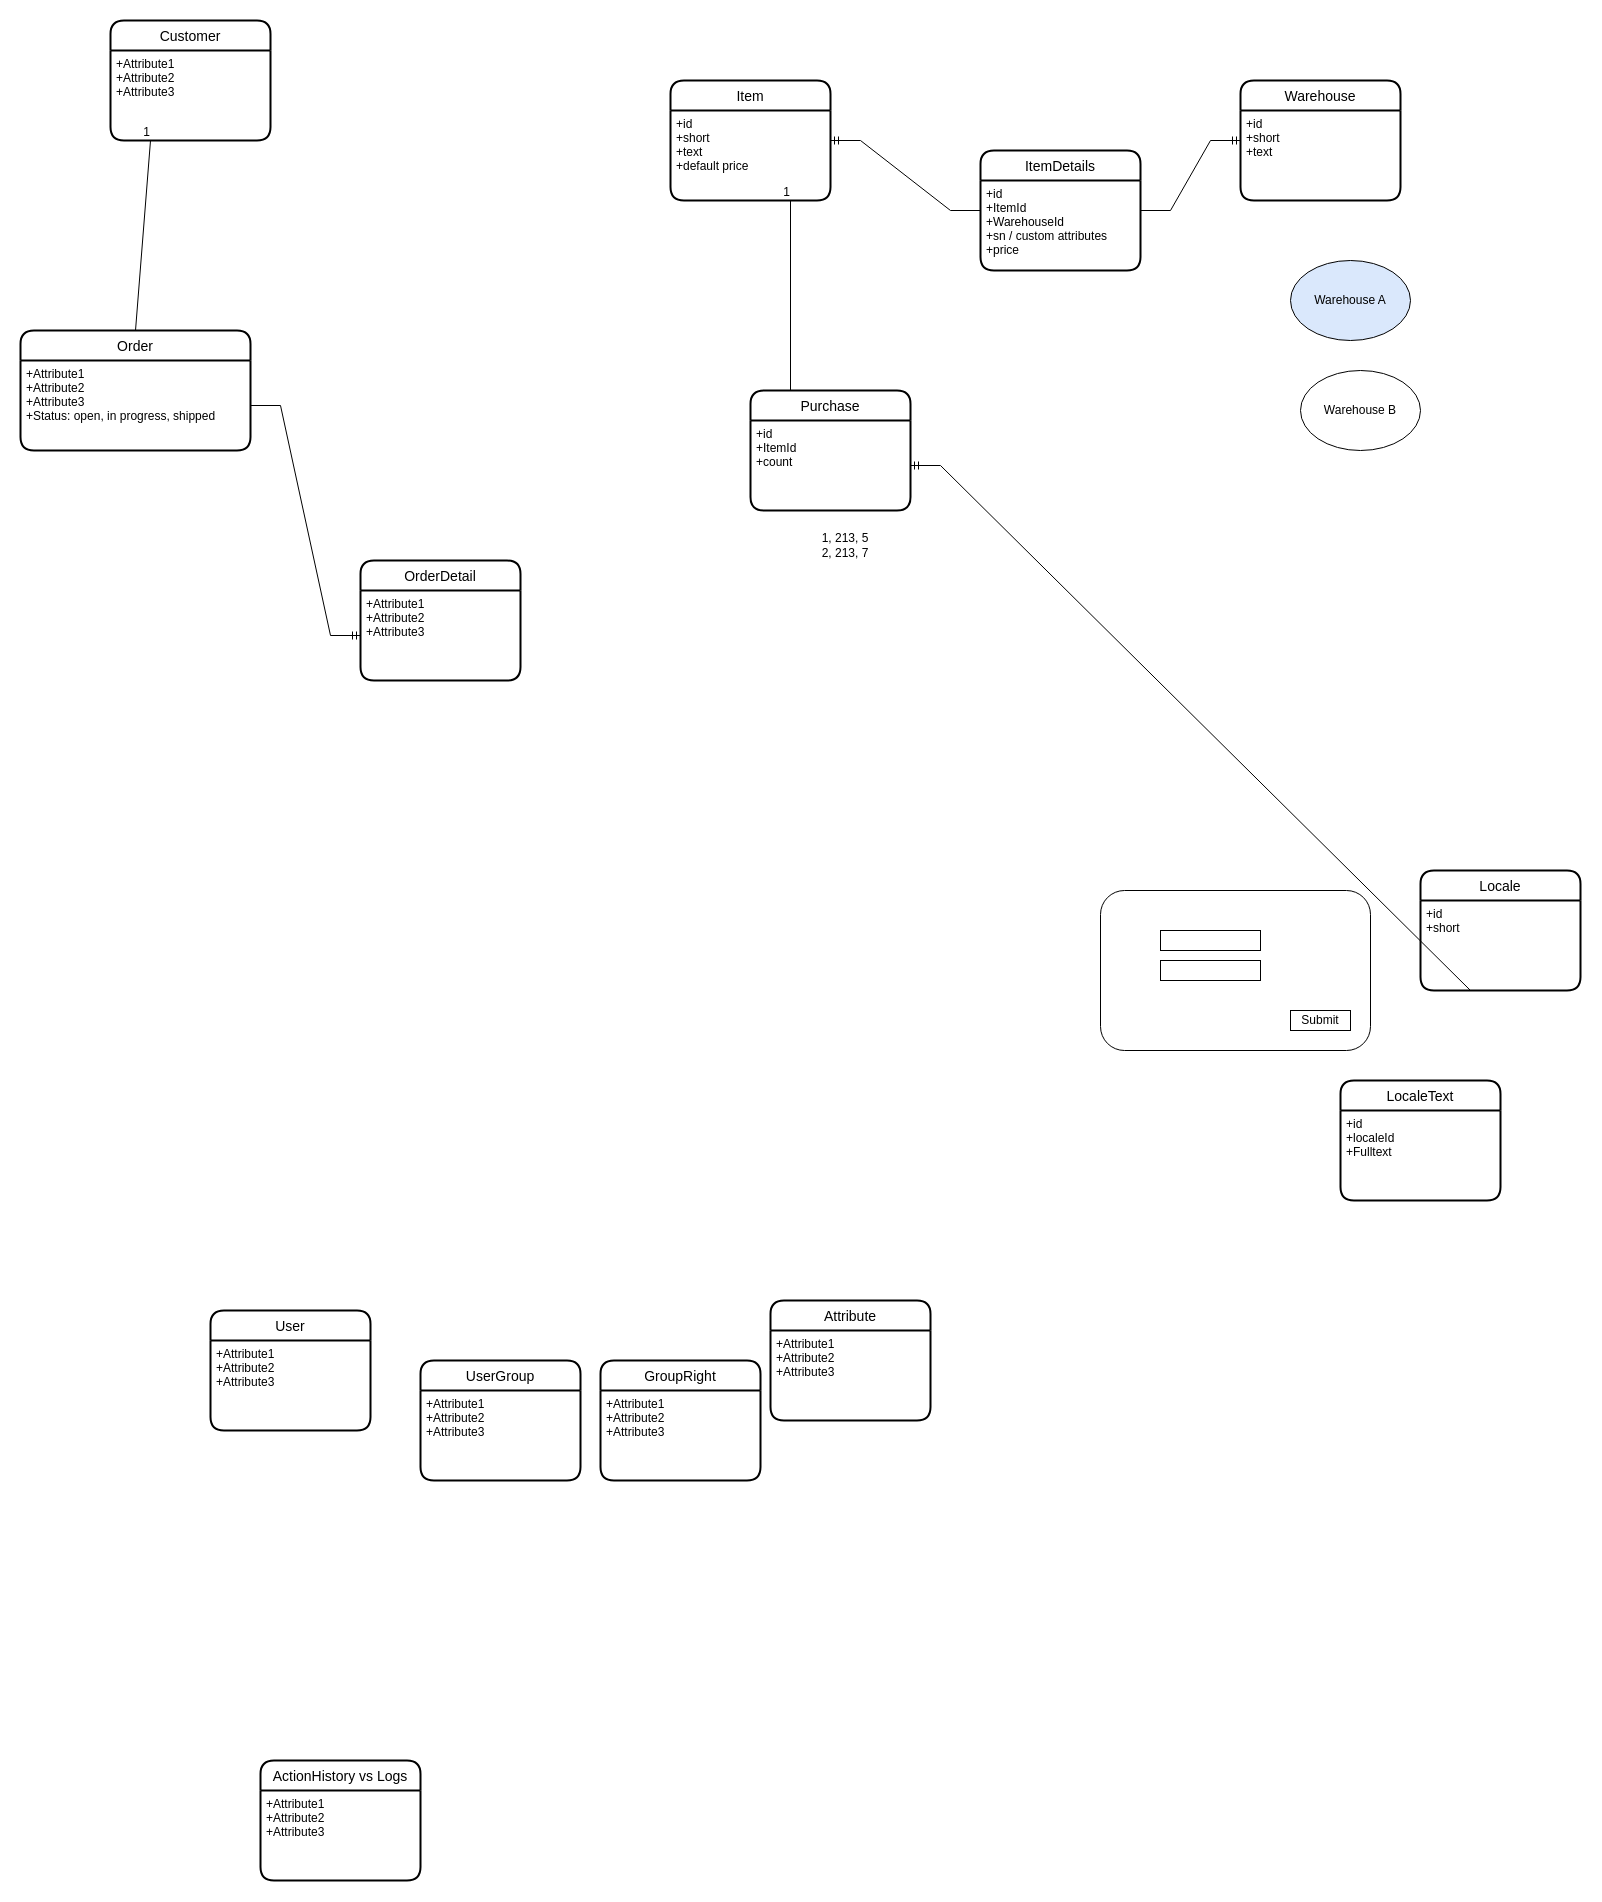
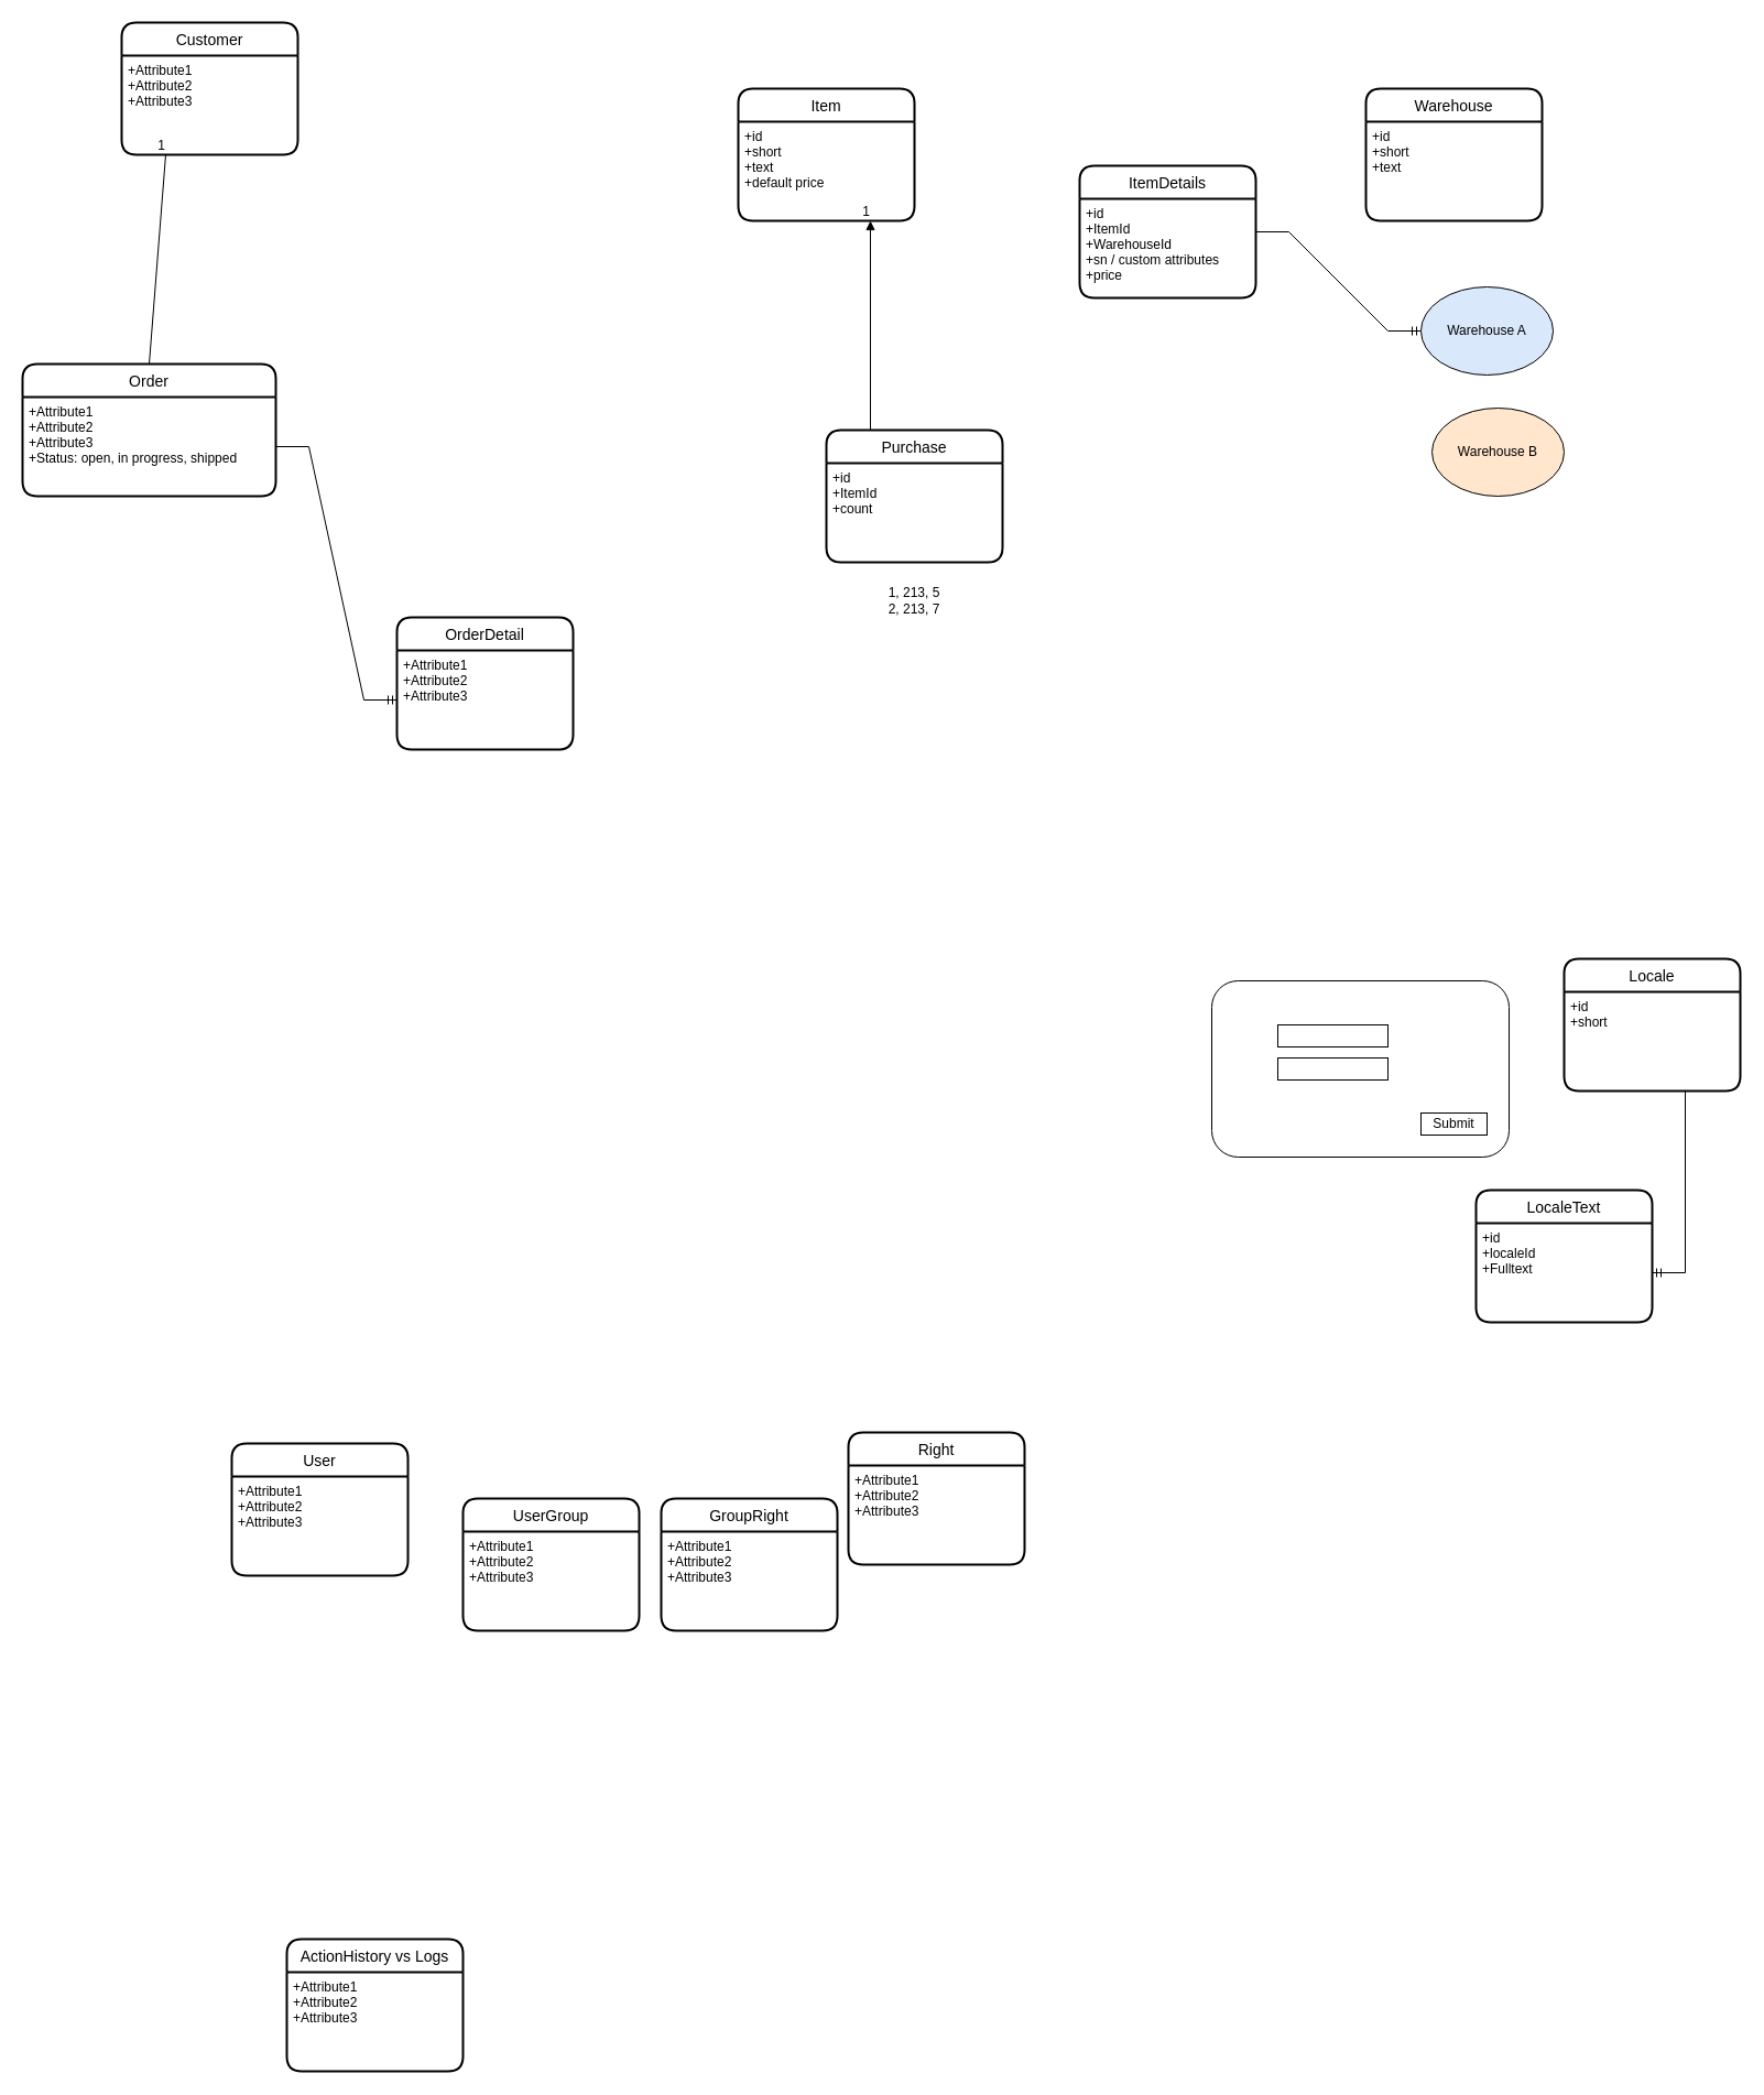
- <mxCell id="8" value="" style="edgeStyle=entityRelationEdgeStyle;fontSize=12;html=1;endArrow=ERmandOne;rounded=0;" edge="1" parent="1" source="6" target="4"><mxGeometry width="100" height="100" relative="1" as="geometry"><mxPoint x="1120" y="190" as="sourcePoint" /><mxPoint x="1220" y="90" as="targetPoint" /></mxGeometry></mxCell>
+ <mxCell id="8" value="" style="edgeStyle=entityRelationEdgeStyle;fontSize=12;html=1;endArrow=ERmandOne;rounded=0;" edge="1" parent="1" source="6" target="43"><mxGeometry width="100" height="100" relative="1" as="geometry"><mxPoint x="1120" y="190" as="sourcePoint" /><mxPoint x="1220" y="90" as="targetPoint" /></mxGeometry></mxCell>
- <mxCell id="9" value="" style="edgeStyle=entityRelationEdgeStyle;fontSize=12;html=1;endArrow=ERmandOne;rounded=0;" edge="1" parent="1" source="6" target="2"><mxGeometry width="100" height="100" relative="1" as="geometry"><mxPoint x="720" y="460" as="sourcePoint" /><mxPoint x="820" y="360" as="targetPoint" /></mxGeometry></mxCell>
- <mxCell id="36" value="" style="endArrow=none;html=1;rounded=0;exitX=0.25;exitY=0;exitDx=0;exitDy=0;entryX=0.75;entryY=1;entryDx=0;entryDy=0;" edge="1" parent="1" source="34" target="3"><mxGeometry relative="1" as="geometry"><mxPoint x="970" y="330" as="sourcePoint" /><mxPoint x="1130" y="330" as="targetPoint" /></mxGeometry></mxCell>
+ <mxCell id="36" value="" style="endArrow=block;html=1;rounded=0;exitX=0.25;exitY=0;exitDx=0;exitDy=0;entryX=0.75;entryY=1;entryDx=0;entryDy=0;" edge="1" parent="1" source="34" target="3"><mxGeometry relative="1" as="geometry"><mxPoint x="970" y="330" as="sourcePoint" /><mxPoint x="1130" y="330" as="targetPoint" /></mxGeometry></mxCell>
- <mxCell id="44" value="Warehouse B" style="ellipse;whiteSpace=wrap;html=1;" vertex="1" parent="1"><mxGeometry x="1300" y="370" width="120" height="80" as="geometry" /></mxCell>
+ <mxCell id="44" value="Warehouse B" style="ellipse;whiteSpace=wrap;html=1;fillColor=#ffe6cc;" vertex="1" parent="1"><mxGeometry x="1300" y="370" width="120" height="80" as="geometry" /></mxCell>
- <mxCell id="42" value="&lt;div&gt;1, 213, 5&lt;/div&gt;&lt;div&gt;2, 213, 7&lt;br&gt;&lt;/div&gt;" style="text;html=1;strokeColor=none;fillColor=none;align=center;verticalAlign=middle;whiteSpace=wrap;rounded=0;" vertex="1" parent="1"><mxGeometry x="800" y="520" width="90" height="50" as="geometry" /></mxCell>
+ <mxCell id="42" value="&lt;div&gt;1, 213, 5&lt;/div&gt;&lt;div&gt;2, 213, 7&lt;br&gt;&lt;/div&gt;" style="text;html=1;strokeColor=none;fillColor=none;align=center;verticalAlign=middle;whiteSpace=wrap;rounded=0;" vertex="1" parent="1"><mxGeometry x="785" y="520" width="90" height="50" as="geometry" /></mxCell>
- <mxCell id="24" value="" style="edgeStyle=entityRelationEdgeStyle;fontSize=12;html=1;endArrow=ERmandOne;rounded=0;exitX=0.5;exitY=1;exitDx=0;exitDy=0;" edge="1" parent="1" source="21" target="35"><mxGeometry width="100" height="100" relative="1" as="geometry"><mxPoint x="2030" y="1130" as="sourcePoint" /><mxPoint x="2130" y="1030" as="targetPoint" /></mxGeometry></mxCell>
+ <mxCell id="24" value="" style="edgeStyle=entityRelationEdgeStyle;fontSize=12;html=1;endArrow=ERmandOne;rounded=0;exitX=0.5;exitY=1;exitDx=0;exitDy=0;" edge="1" parent="1" source="21" target="23"><mxGeometry width="100" height="100" relative="1" as="geometry"><mxPoint x="2030" y="1130" as="sourcePoint" /><mxPoint x="2130" y="1030" as="targetPoint" /></mxGeometry></mxCell>
- <mxCell id="14" value="Attribute" style="swimlane;childLayout=stackLayout;horizontal=1;startSize=30;horizontalStack=0;rounded=1;fontSize=14;fontStyle=0;strokeWidth=2;resizeParent=0;resizeLast=1;shadow=0;dashed=0;align=center;" vertex="1" parent="1"><mxGeometry x="770" y="1300" width="160" height="120" as="geometry" /></mxCell>
+ <mxCell id="14" value="Right" style="swimlane;childLayout=stackLayout;horizontal=1;startSize=30;horizontalStack=0;rounded=1;fontSize=14;fontStyle=0;strokeWidth=2;resizeParent=0;resizeLast=1;shadow=0;dashed=0;align=center;" vertex="1" parent="1"><mxGeometry x="770" y="1300" width="160" height="120" as="geometry" /></mxCell>
